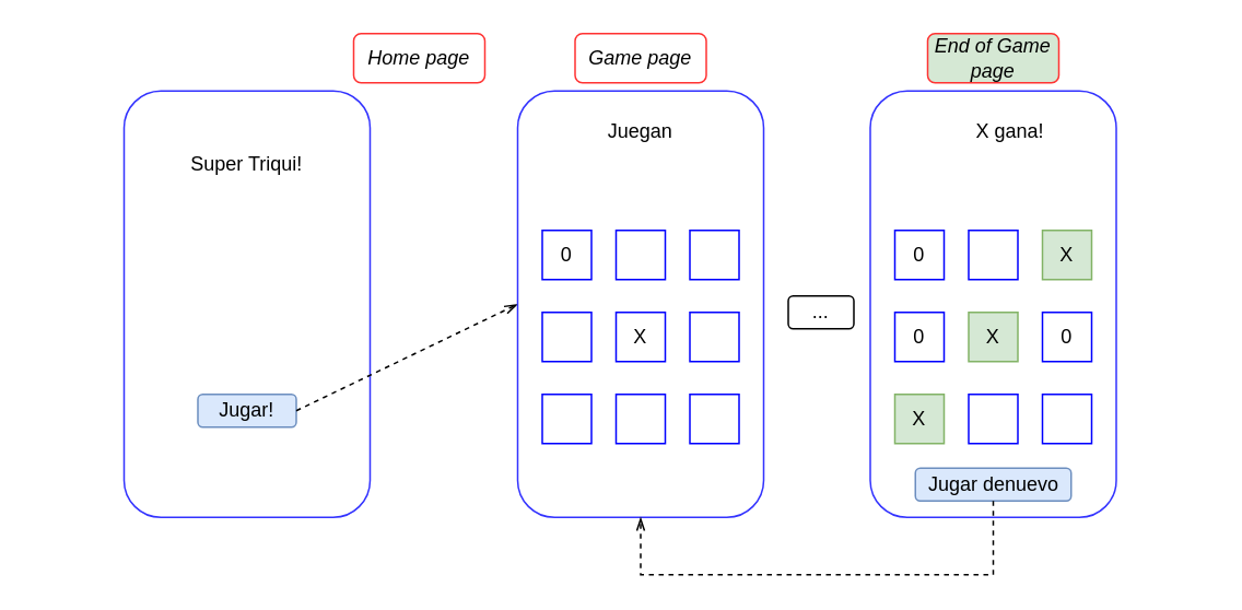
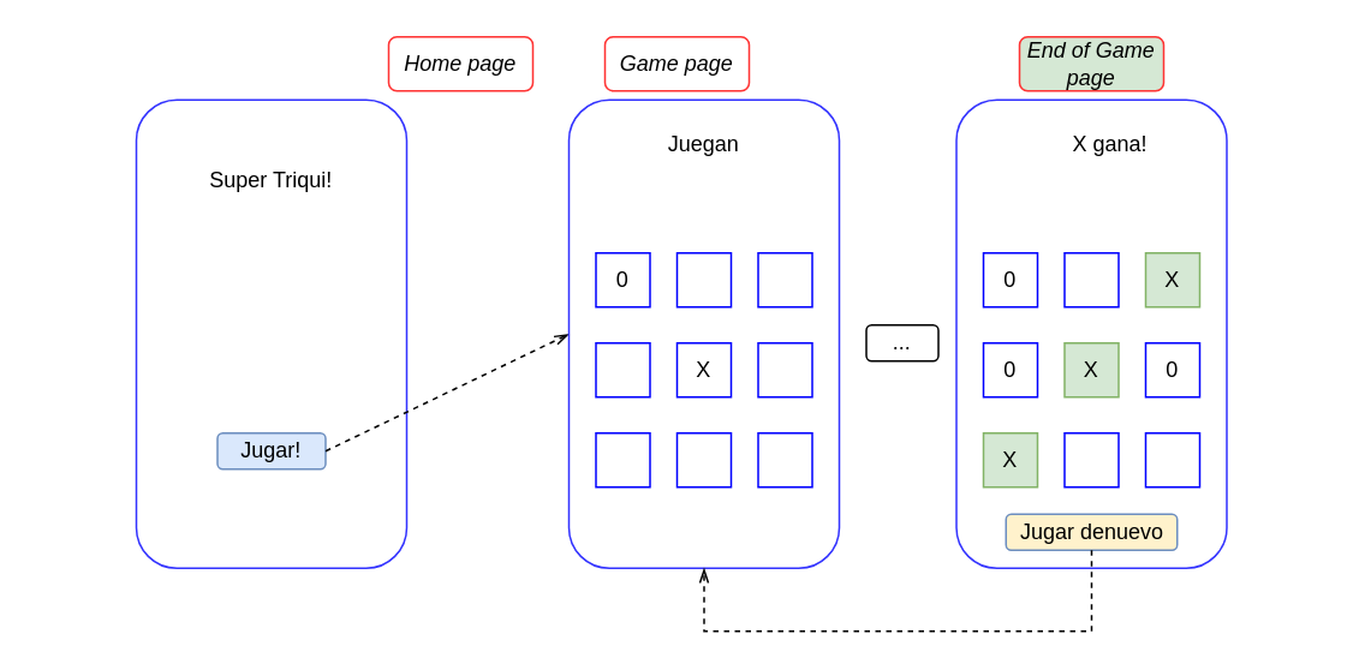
- <mxCell id="7" value="&lt;i&gt;Game page&lt;/i&gt;" style="rounded=1;whiteSpace=wrap;html=1;strokeColor=#FF3333;" vertex="1" parent="1"><mxGeometry x="350" y="20" width="80" height="30" as="geometry" /></mxCell>
+ <mxCell id="7" value="&lt;i&gt;Game page&lt;/i&gt;" style="rounded=1;whiteSpace=wrap;html=1;strokeColor=#FF3333;" vertex="1" parent="1"><mxGeometry x="335" y="20" width="80" height="30" as="geometry" /></mxCell>
- <mxCell id="33" value="Jugar denuevo" style="rounded=1;whiteSpace=wrap;html=1;strokeColor=#6c8ebf;fillColor=#dae8fc;" vertex="1" parent="20"><mxGeometry x="27.5" y="230" width="95" height="20" as="geometry" /></mxCell>
+ <mxCell id="33" value="Jugar denuevo" style="rounded=1;whiteSpace=wrap;html=1;strokeColor=#6c8ebf;fillColor=#fff2cc;" vertex="1" parent="20"><mxGeometry x="27.5" y="230" width="95" height="20" as="geometry" /></mxCell>
